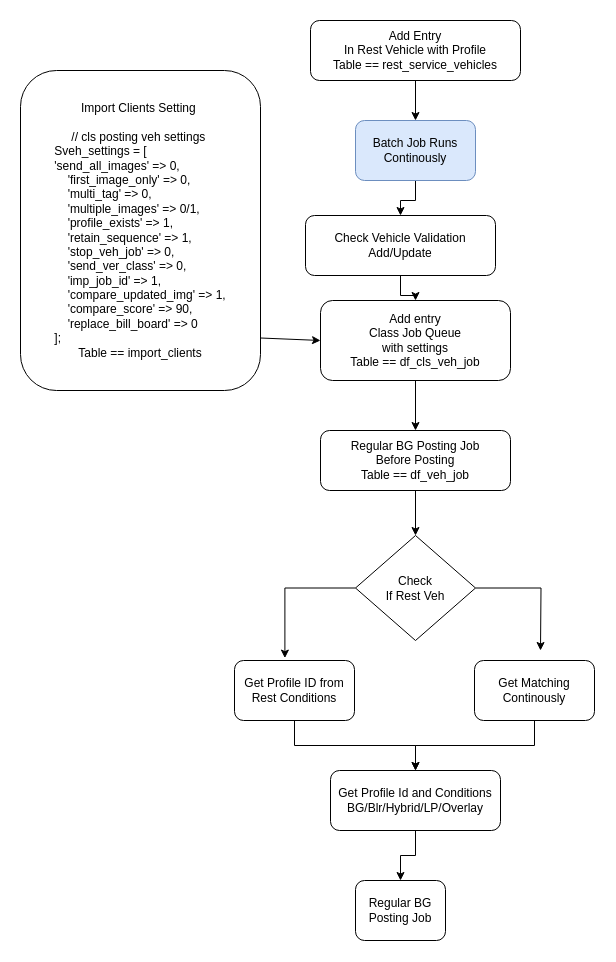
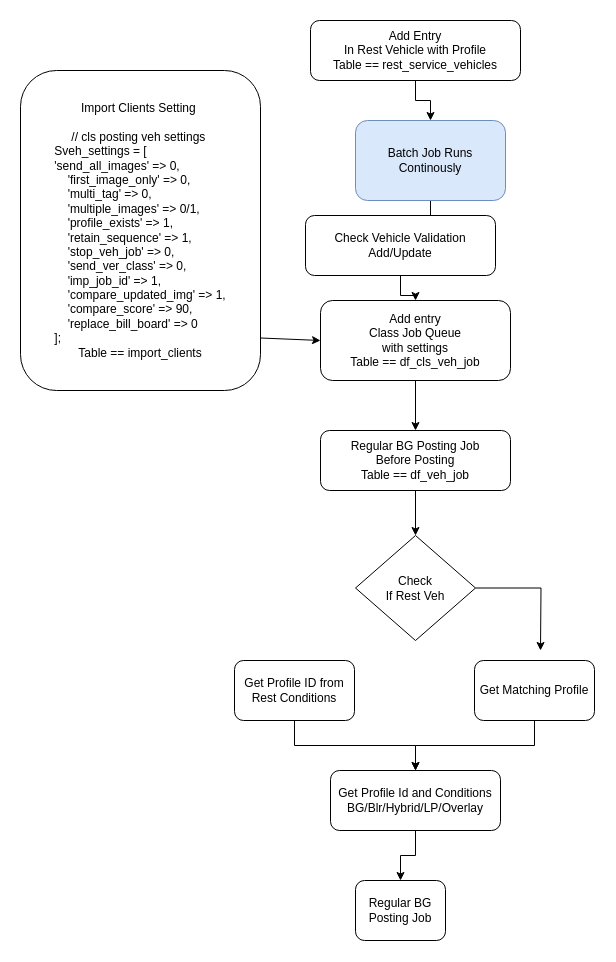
- <mxCell id="5" value="Batch Job Runs Continously" style="rounded=1;whiteSpace=wrap;html=1;fillColor=#dae8fc;strokeColor=#6c8ebf;" vertex="1" parent="1"><mxGeometry x="355" y="120" width="120" height="60" as="geometry" /></mxCell>
+ <mxCell id="5" value="Batch Job Runs Continously" style="rounded=1;whiteSpace=wrap;html=1;fillColor=#dae8fc;strokeColor=#6c8ebf;" vertex="1" parent="1"><mxGeometry x="355" y="120" width="150" height="80" as="geometry" /></mxCell>
- <mxCell id="13" style="edgeStyle=orthogonalEdgeStyle;rounded=0;orthogonalLoop=1;jettySize=auto;html=1;entryX=0.42;entryY=-0.04;entryDx=0;entryDy=0;entryPerimeter=0;" edge="1" parent="1" source="15" target="17"><mxGeometry relative="1" as="geometry" /></mxCell>
- <mxCell id="19" value="Get Matching Continously" style="rounded=1;whiteSpace=wrap;html=1;" vertex="1" parent="1"><mxGeometry x="474" y="660" width="120" height="60" as="geometry" /></mxCell>
+ <mxCell id="19" value="Get Matching Profile" style="rounded=1;whiteSpace=wrap;html=1;" vertex="1" parent="1"><mxGeometry x="474" y="660" width="120" height="60" as="geometry" /></mxCell>
